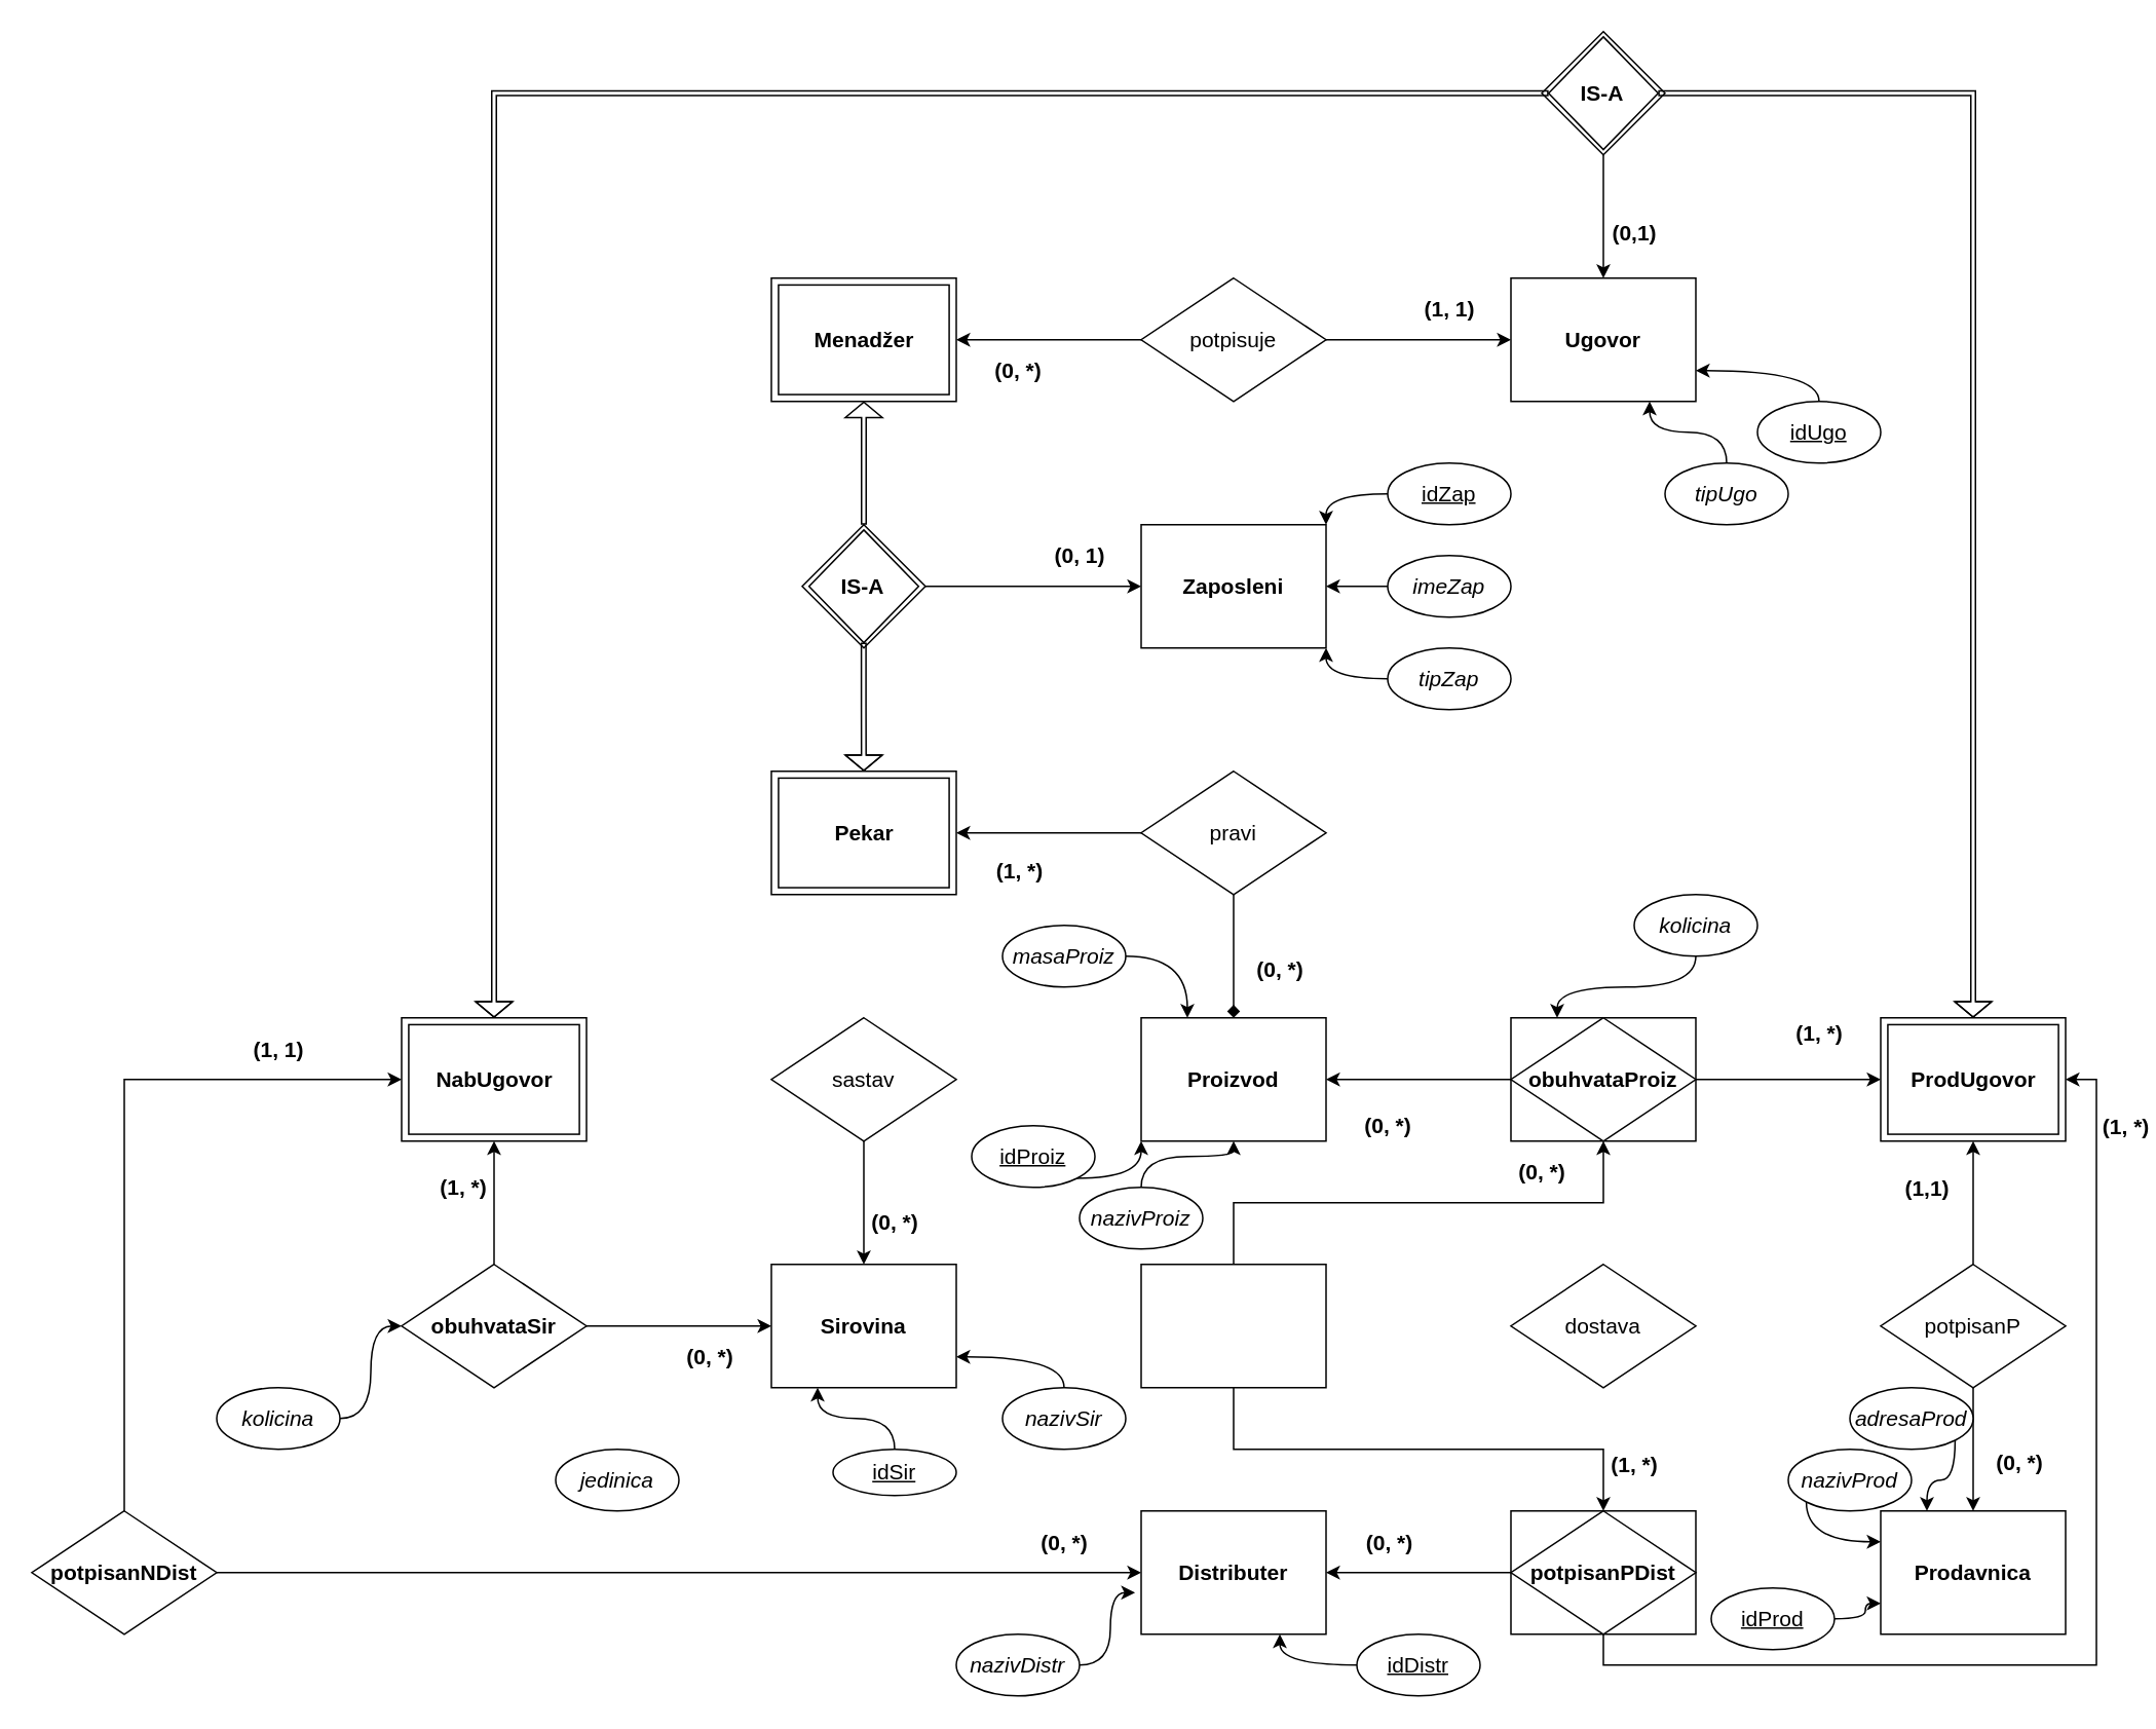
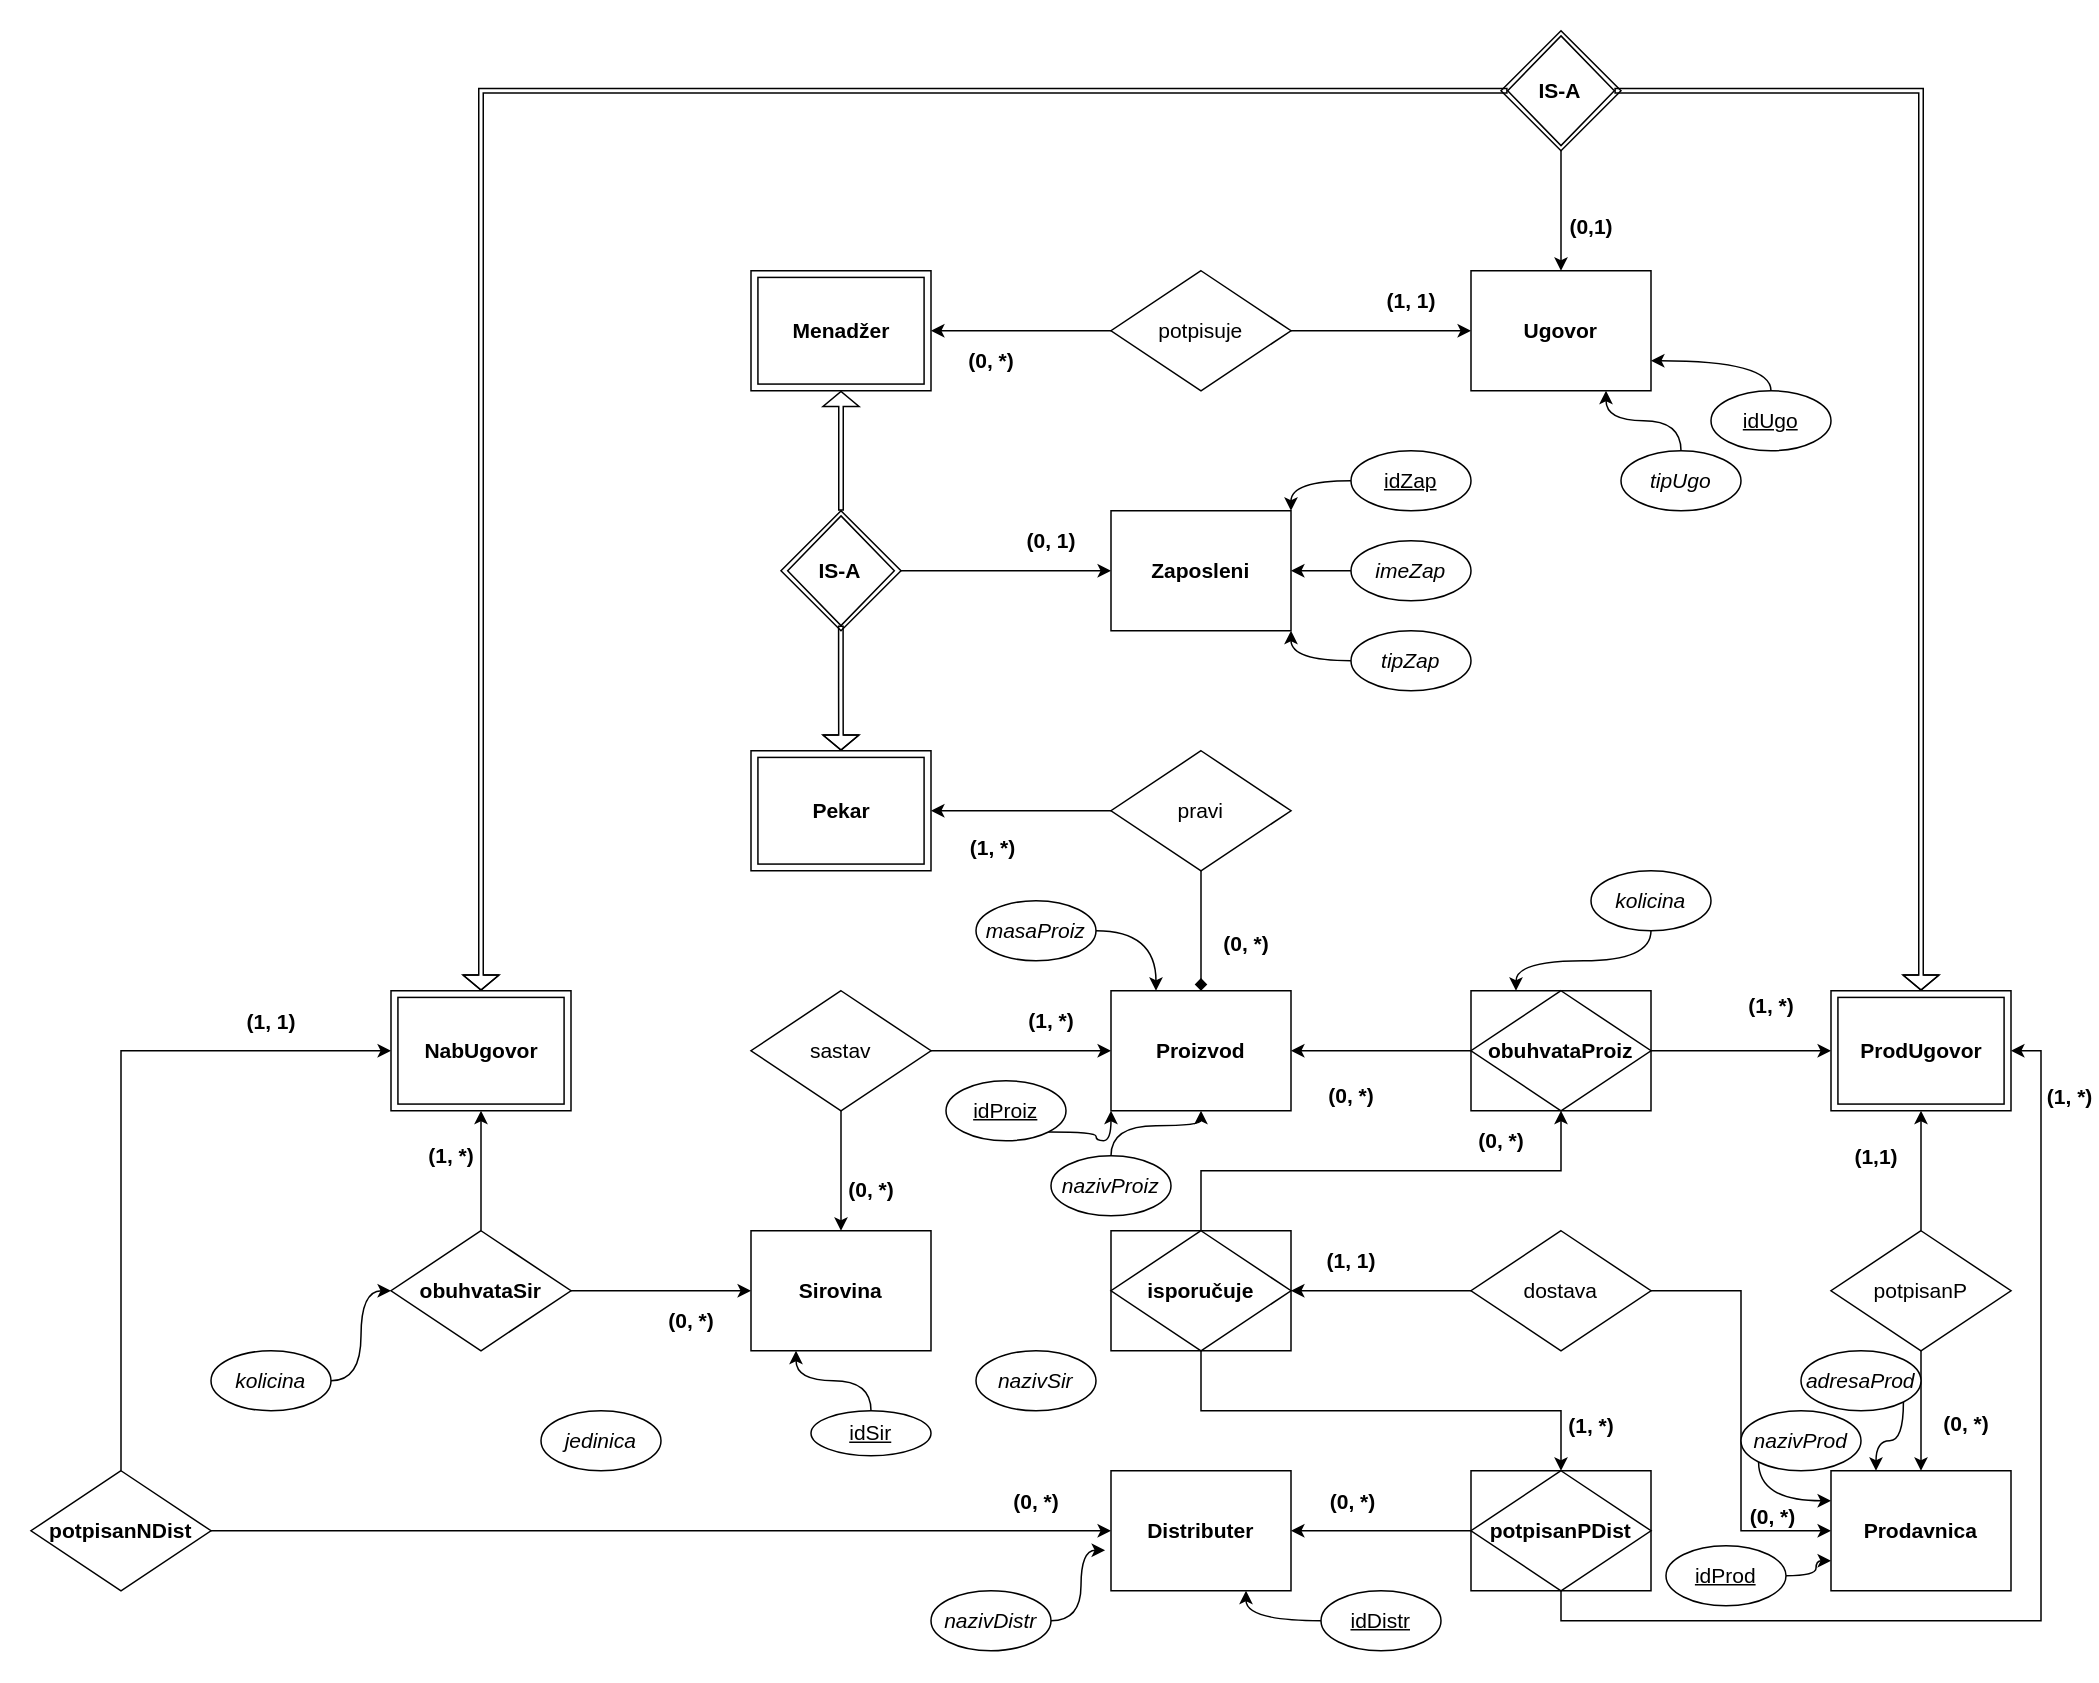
+ <mxCell id="17" value="&lt;b&gt;&lt;font style=&quot;font-size: 14px&quot;&gt;(1, *)&lt;/font&gt;&lt;/b&gt;" style="edgeStyle=orthogonalEdgeStyle;rounded=0;orthogonalLoop=1;jettySize=auto;html=1;entryX=0;entryY=0.5;entryDx=0;entryDy=0;" parent="1" source="19" target="11" edge="1"><mxGeometry x="0.333" y="20" relative="1" as="geometry"><mxPoint as="offset" /></mxGeometry></mxCell>
- <mxCell id="77" value="&lt;u&gt;idProiz&lt;/u&gt;" style="ellipse;whiteSpace=wrap;html=1;fontSize=14;" parent="1" vertex="1"><mxGeometry x="630" y="730" width="80" height="40" as="geometry" /></mxCell>
+ <mxCell id="77" value="&lt;u&gt;idProiz&lt;/u&gt;" style="ellipse;whiteSpace=wrap;html=1;fontSize=14;" parent="1" vertex="1"><mxGeometry x="630" y="720" width="80" height="40" as="geometry" /></mxCell>
+ <mxCell id="6" value="&lt;font style=&quot;font-size: 14px&quot;&gt;&lt;b&gt;isporučuje&lt;/b&gt;&lt;/font&gt;" style="rhombus;whiteSpace=wrap;html=1;" parent="4" vertex="1"><mxGeometry width="120" height="80" as="geometry" /></mxCell>
+ <mxCell id="60" value="&lt;b&gt;&lt;font style=&quot;font-size: 14px&quot;&gt;(1, 1)&lt;/font&gt;&lt;/b&gt;" style="edgeStyle=orthogonalEdgeStyle;rounded=0;orthogonalLoop=1;jettySize=auto;html=1;entryX=1;entryY=0.5;entryDx=0;entryDy=0;" parent="1" source="61" target="6" edge="1"><mxGeometry x="0.333" y="-20" relative="1" as="geometry"><mxPoint as="offset" /></mxGeometry></mxCell>
- <mxCell id="74" style="edgeStyle=orthogonalEdgeStyle;curved=1;rounded=0;orthogonalLoop=1;jettySize=auto;html=1;exitX=0.5;exitY=0;exitDx=0;exitDy=0;fontSize=14;entryX=1;entryY=0.75;entryDx=0;entryDy=0;" parent="1" source="75" target="7" edge="1"><mxGeometry relative="1" as="geometry"><mxPoint x="755" y="935" as="targetPoint" /></mxGeometry></mxCell>
+ <mxCell id="58" style="edgeStyle=orthogonalEdgeStyle;rounded=0;orthogonalLoop=1;jettySize=auto;html=1;entryX=0;entryY=0.5;entryDx=0;entryDy=0;" parent="1" source="61" target="3" edge="1"><mxGeometry relative="1" as="geometry" /></mxCell>
+ <mxCell id="59" value="&lt;b&gt;&lt;font style=&quot;font-size: 14px&quot;&gt;(0, *)&lt;/font&gt;&lt;/b&gt;" style="edgeLabel;html=1;align=center;verticalAlign=middle;resizable=0;points=[];" parent="58" vertex="1" connectable="0"><mxGeometry x="-0.25" y="1" relative="1" as="geometry"><mxPoint x="19" y="105" as="offset" /></mxGeometry></mxCell>
